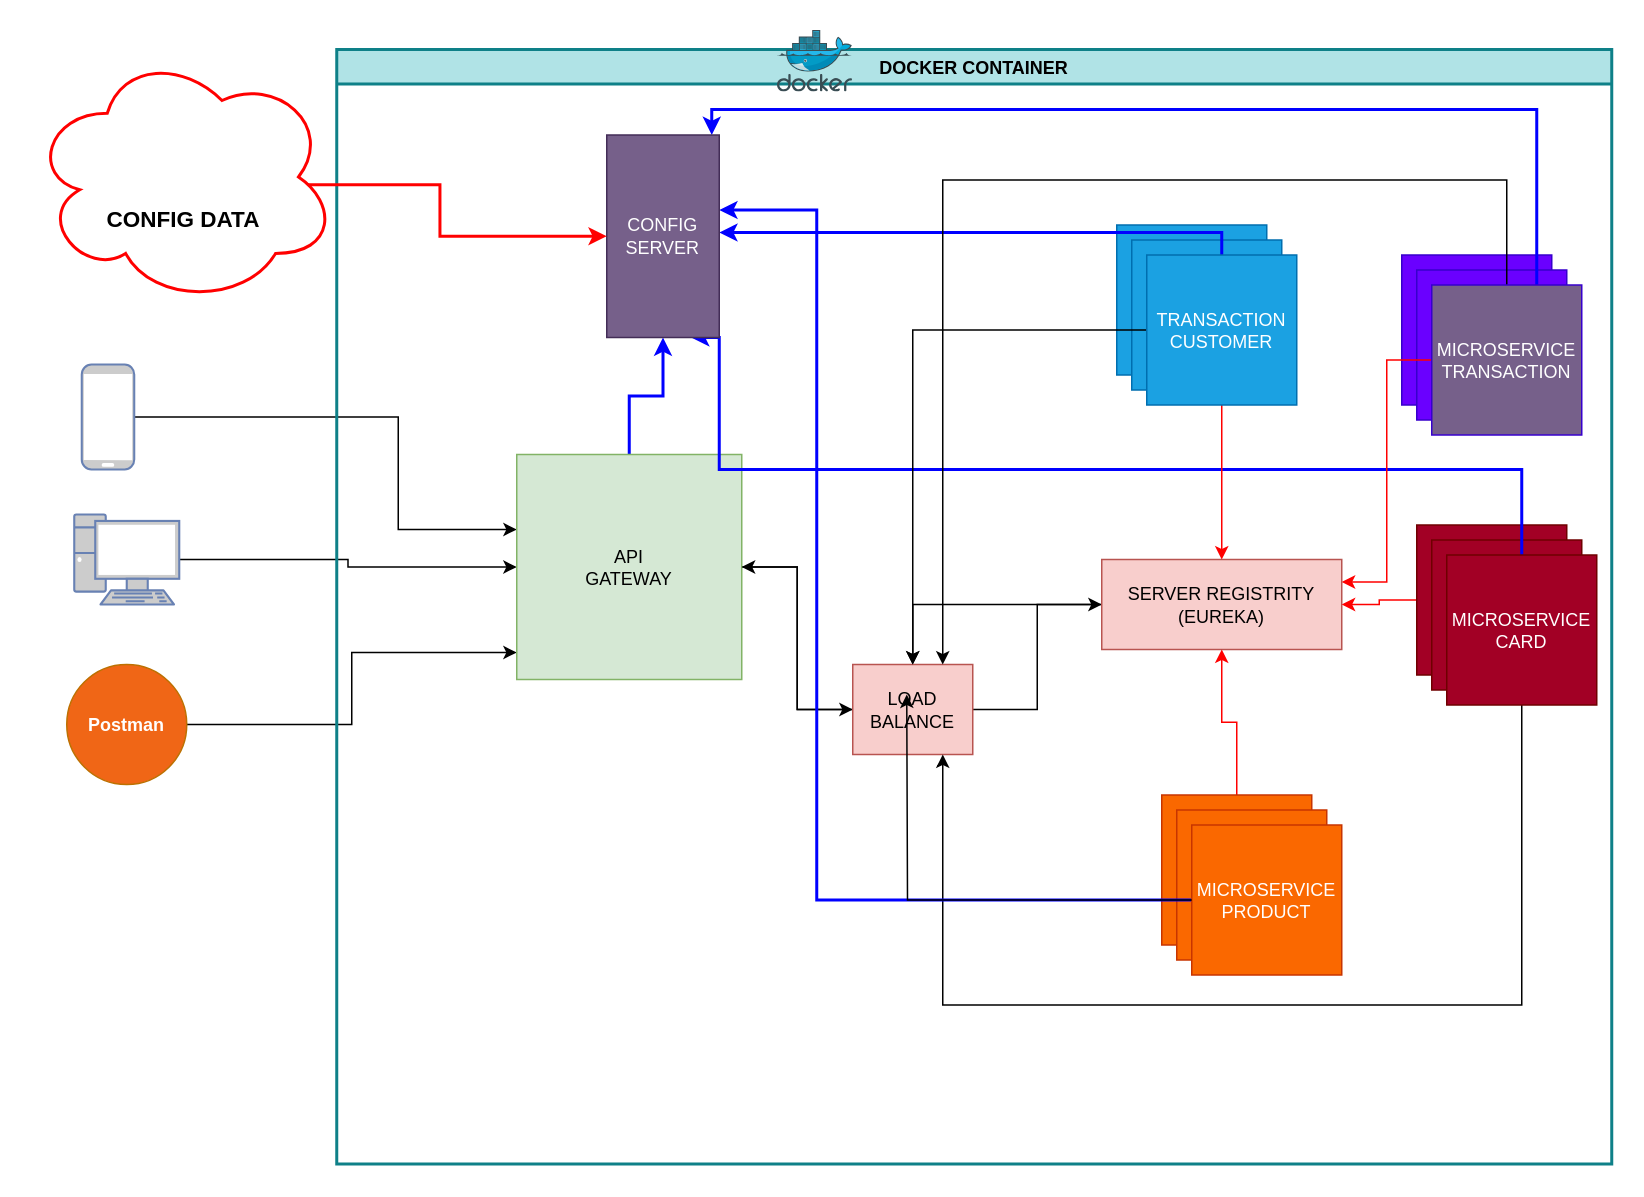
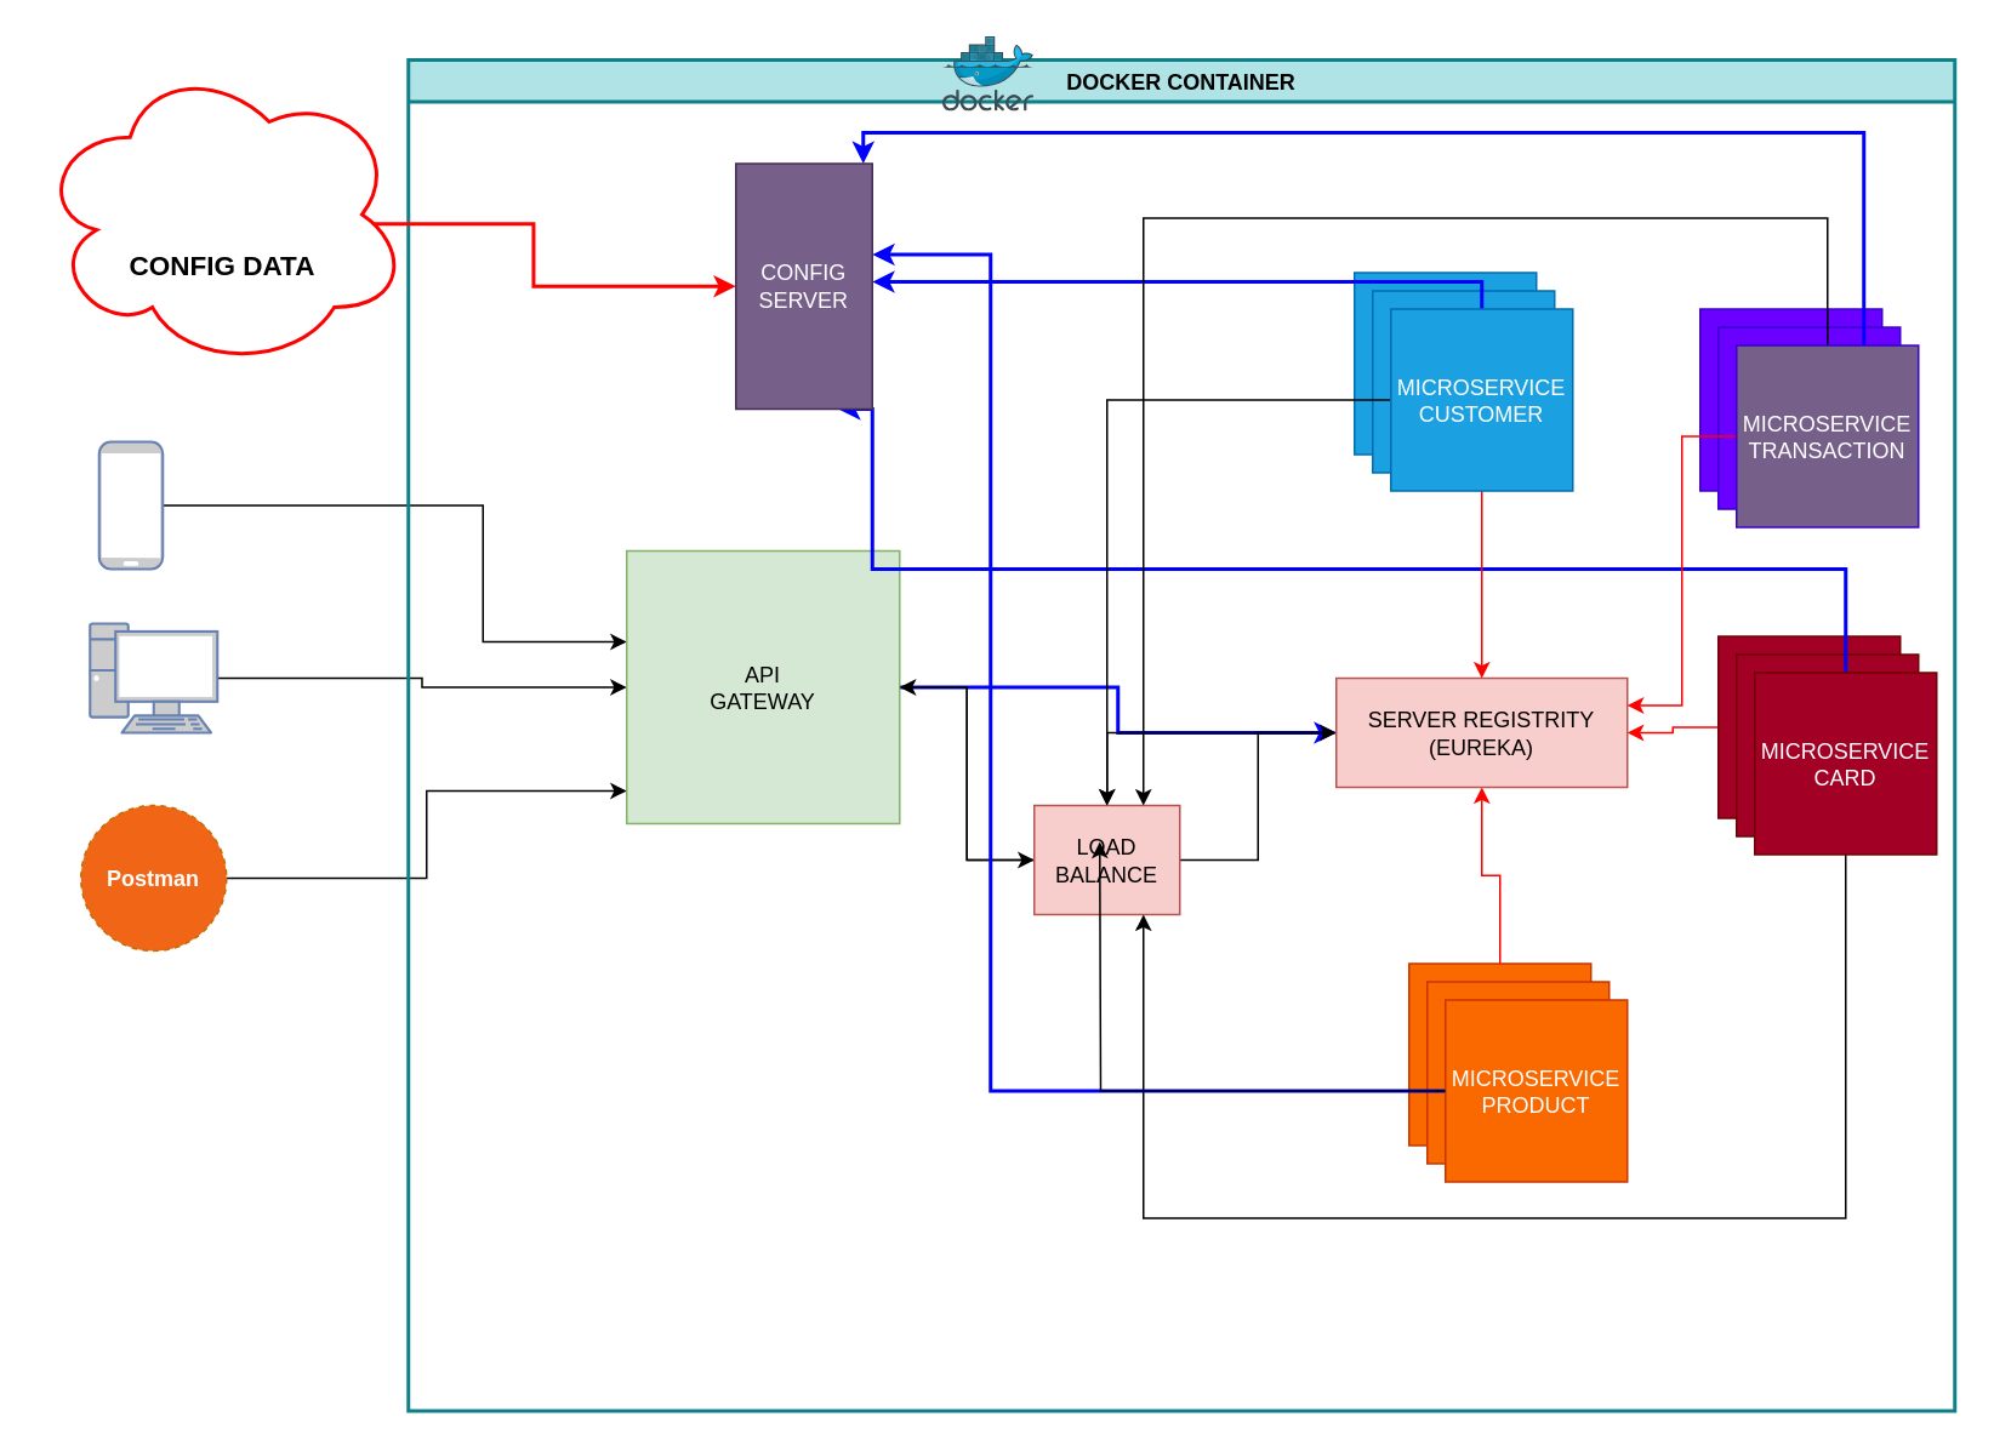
- <mxCell id="33" value="TRANSACTION&lt;br&gt;CUSTOMER" style="whiteSpace=wrap;html=1;aspect=fixed;fillColor=#1ba1e2;fontColor=#ffffff;strokeColor=#006EAF;" vertex="1" parent="8"><mxGeometry x="540" y="137" width="100" height="100" as="geometry" /></mxCell>
+ <mxCell id="33" value="MICROSERVICE&lt;br&gt;CUSTOMER" style="whiteSpace=wrap;html=1;aspect=fixed;fillColor=#1ba1e2;fontColor=#ffffff;strokeColor=#006EAF;" vertex="1" parent="8"><mxGeometry x="540" y="137" width="100" height="100" as="geometry" /></mxCell>
- <mxCell id="10" style="edgeStyle=orthogonalEdgeStyle;rounded=0;orthogonalLoop=1;jettySize=auto;html=1;entryX=0.5;entryY=1;entryDx=0;entryDy=0;strokeColor=#0000FF;strokeWidth=2;" edge="1" parent="8" source="11" target="40"><mxGeometry relative="1" as="geometry" /></mxCell>
+ <mxCell id="10" style="edgeStyle=orthogonalEdgeStyle;rounded=0;orthogonalLoop=1;jettySize=auto;html=1;strokeColor=#0000FF;strokeWidth=2;" edge="1" parent="8" source="11" target="16"><mxGeometry relative="1" as="geometry" /></mxCell>
- <mxCell id="7" value="&lt;font color=&quot;#ffffff&quot;&gt;&lt;b&gt;Postman&lt;/b&gt;&lt;/font&gt;" style="ellipse;whiteSpace=wrap;html=1;aspect=fixed;fillColor=#F06616;fontColor=#000000;strokeColor=#BD7000;" vertex="1" parent="1"><mxGeometry x="44" y="442.5" width="80" height="80" as="geometry" /></mxCell>
+ <mxCell id="7" value="&lt;font color=&quot;#ffffff&quot;&gt;&lt;b&gt;Postman&lt;/b&gt;&lt;/font&gt;" style="ellipse;whiteSpace=wrap;html=1;aspect=fixed;fillColor=#F06616;fontColor=#000000;strokeColor=#BD7000;dashed=1;" vertex="1" parent="1"><mxGeometry x="44" y="442.5" width="80" height="80" as="geometry" /></mxCell>
